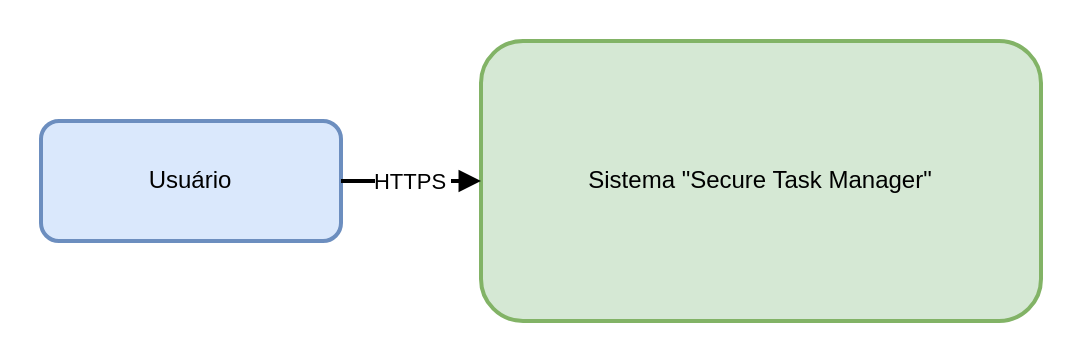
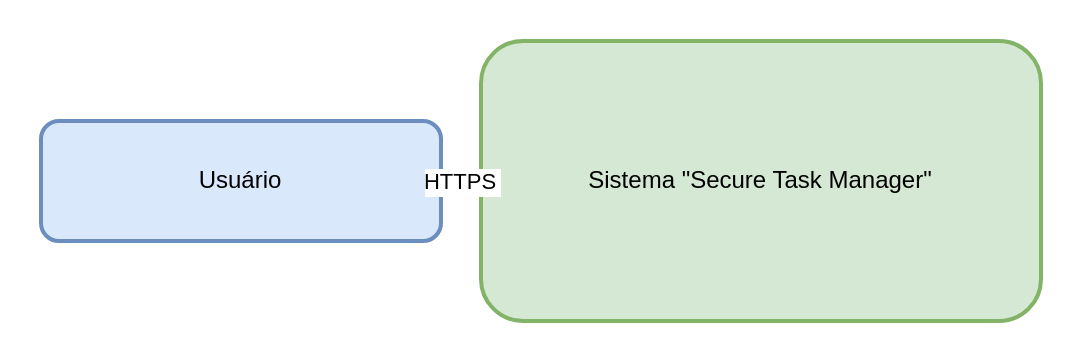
- <mxCell id="2" value="Usuário" style="rounded=1;whiteSpace=wrap;html=1;strokeWidth=2;fillColor=#dae8fc;strokeColor=#6c8ebf;" parent="1" vertex="1"><mxGeometry x="20" y="60" width="150" height="60" as="geometry" /></mxCell>
+ <mxCell id="2" value="Usuário" style="rounded=1;whiteSpace=wrap;html=1;strokeWidth=2;fillColor=#dae8fc;strokeColor=#6c8ebf;" parent="1" vertex="1"><mxGeometry x="20" y="60" width="200" height="60" as="geometry" /></mxCell>
